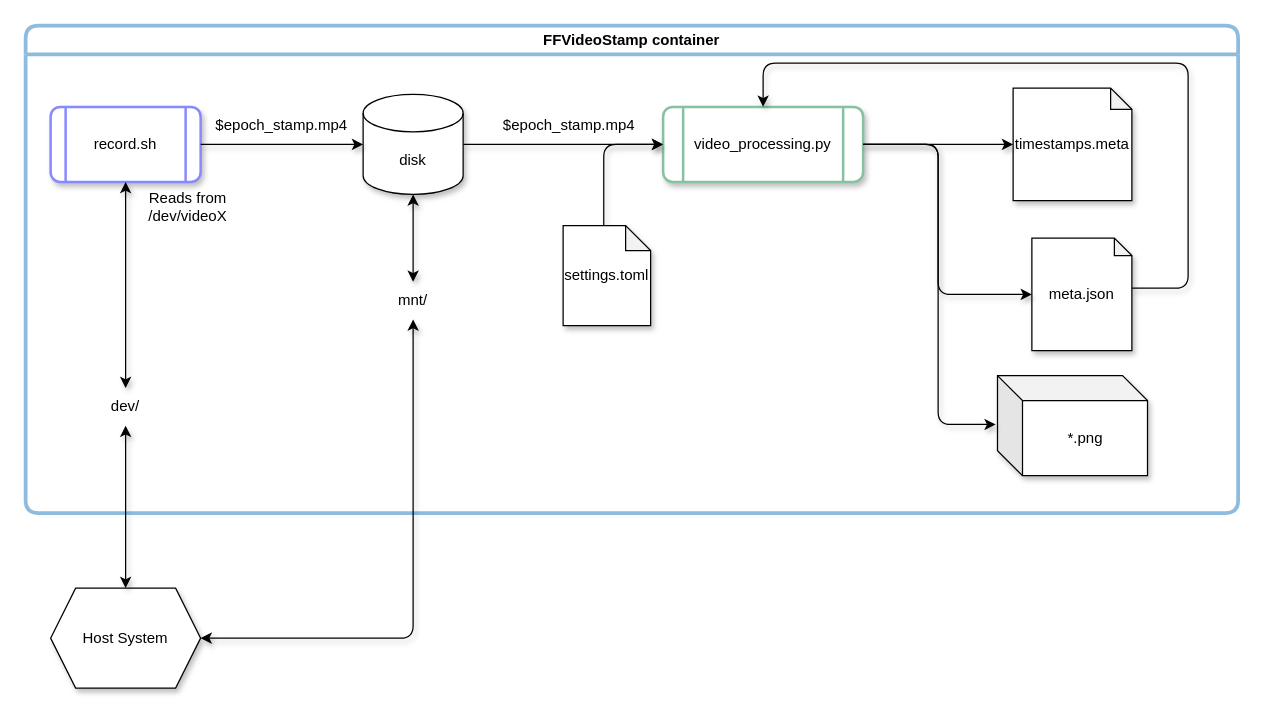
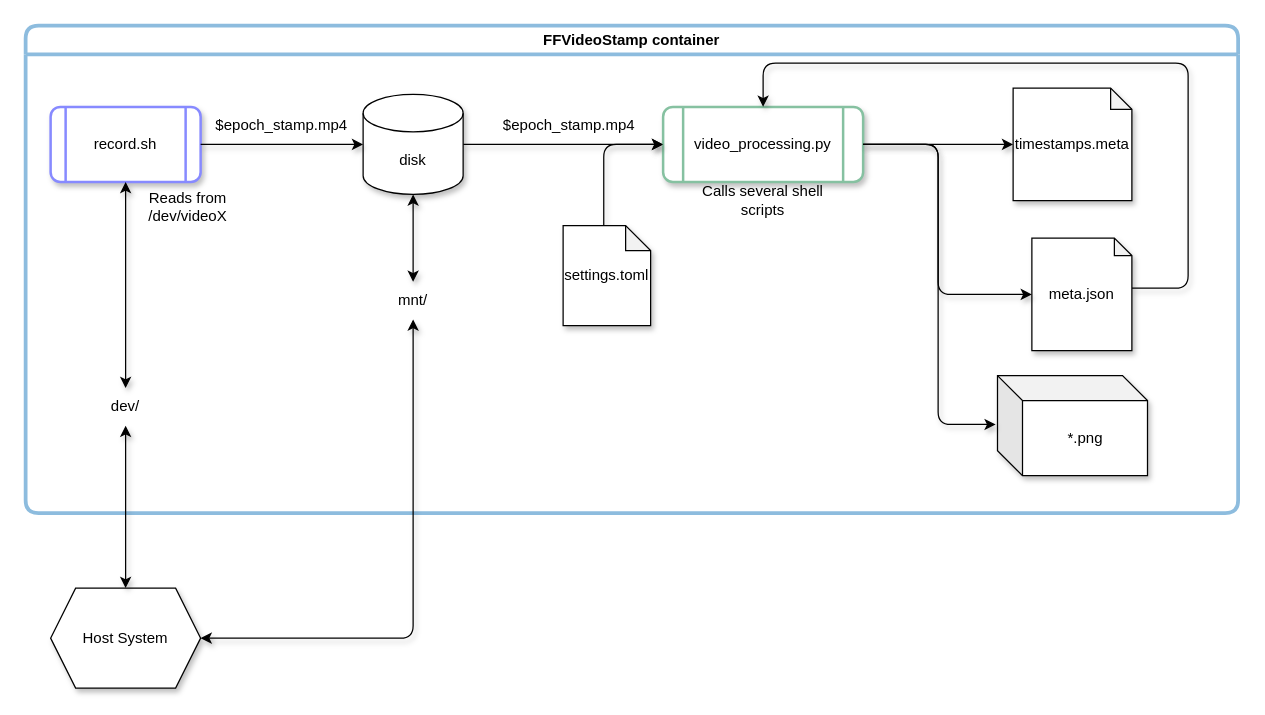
+ <mxCell id="14" value="Calls several shell scripts" style="text;html=1;strokeColor=none;fillColor=none;align=center;verticalAlign=middle;whiteSpace=wrap;rounded=0;shadow=1;glass=0;" vertex="1" parent="2"><mxGeometry x="540" y="125" width="100" height="30" as="geometry" /></mxCell>
